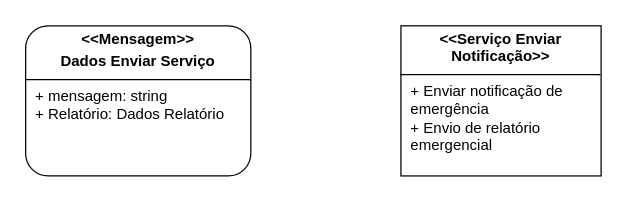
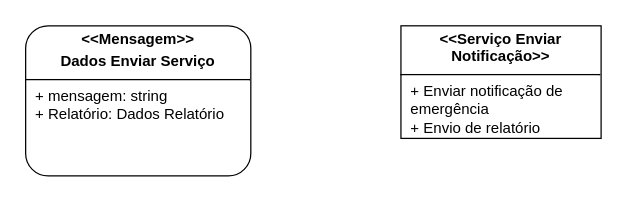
- <mxCell id="3" value="&lt;p style=&quot;margin: 4px 0px 0px; text-align: center;&quot;&gt;&lt;b style=&quot;&quot;&gt;&amp;lt;&amp;lt;Serviço Enviar Notificação&amp;gt;&amp;gt;&lt;/b&gt;&lt;/p&gt;&lt;hr size=&quot;1&quot; style=&quot;border-style:solid;&quot;&gt;&lt;p style=&quot;margin:0px;margin-left:8px;&quot;&gt;+ Enviar notificação de emergência&lt;/p&gt;&lt;p style=&quot;margin:0px;margin-left:8px;&quot;&gt;+ Envio de relatório emergencial&lt;/p&gt;" style="verticalAlign=top;align=left;overflow=fill;html=1;whiteSpace=wrap;" vertex="1" parent="1"><mxGeometry x="320" y="20" width="160" height="120" as="geometry" /></mxCell>
+ <mxCell id="3" value="&lt;p style=&quot;margin: 4px 0px 0px; text-align: center;&quot;&gt;&lt;b style=&quot;&quot;&gt;&amp;lt;&amp;lt;Serviço Enviar Notificação&amp;gt;&amp;gt;&lt;/b&gt;&lt;/p&gt;&lt;hr size=&quot;1&quot; style=&quot;border-style:solid;&quot;&gt;&lt;p style=&quot;margin:0px;margin-left:8px;&quot;&gt;+ Enviar notificação de emergência&lt;/p&gt;&lt;p style=&quot;margin:0px;margin-left:8px;&quot;&gt;+ Envio de relatório emergencial&lt;/p&gt;" style="verticalAlign=top;align=left;overflow=fill;html=1;whiteSpace=wrap;" vertex="1" parent="1"><mxGeometry x="320" y="20" width="160" height="90" as="geometry" /></mxCell>
